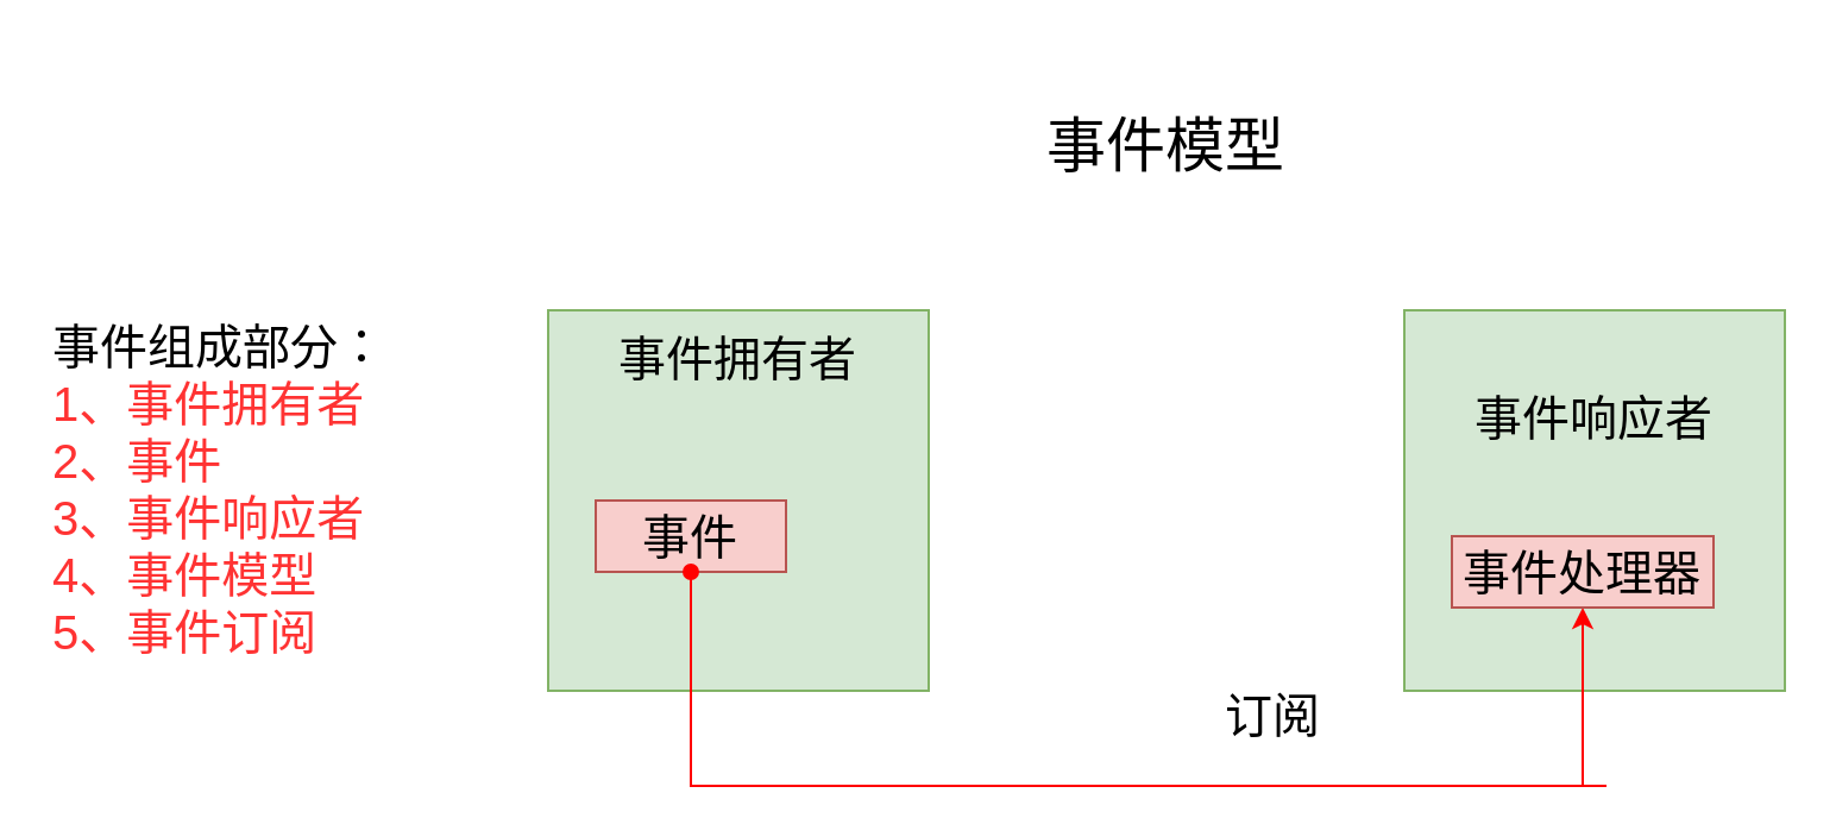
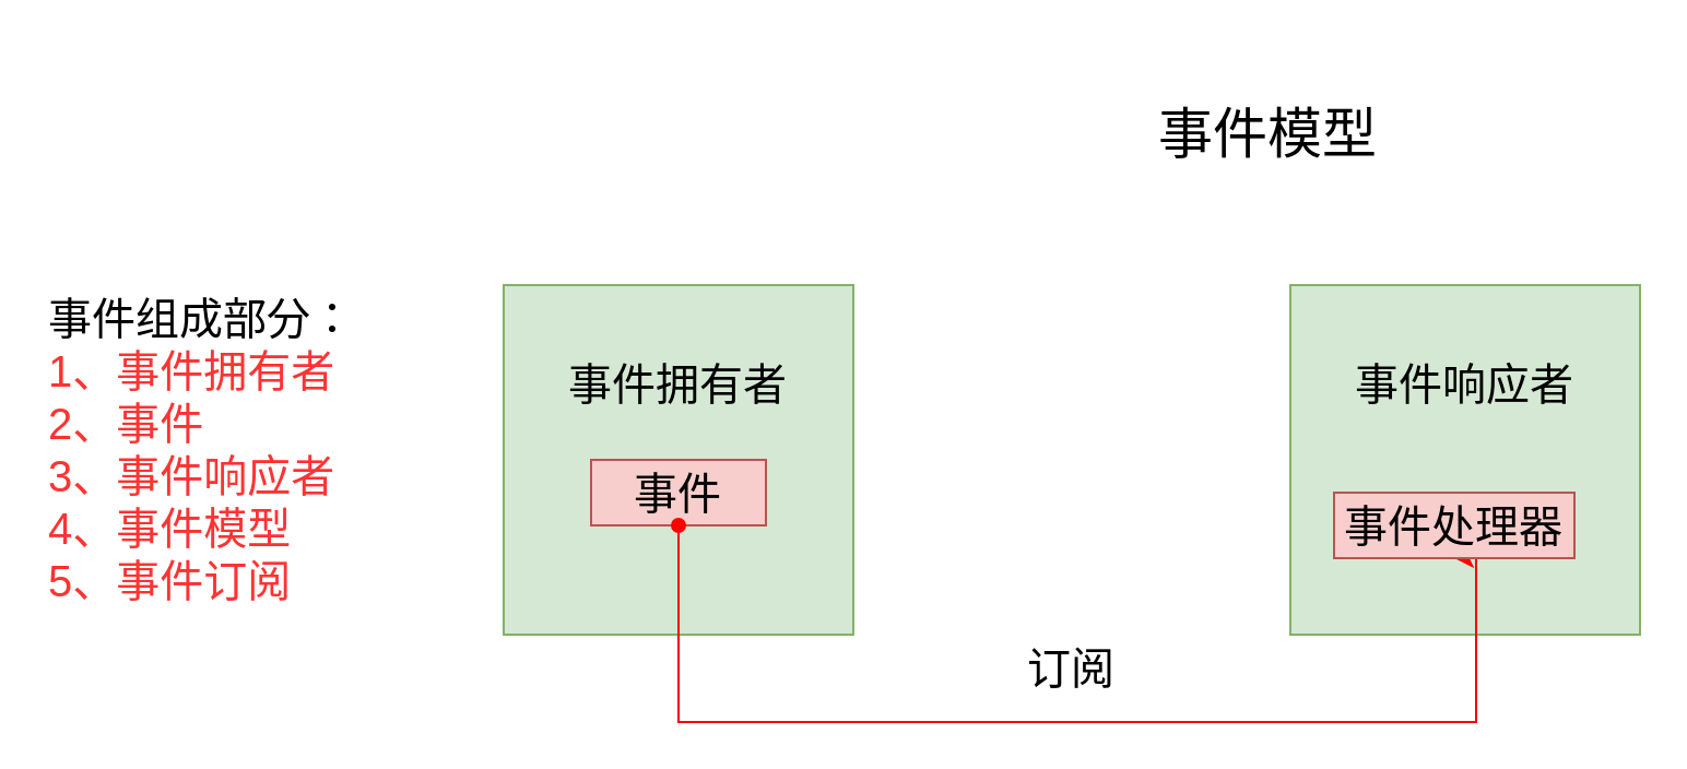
- <mxCell id="4" value="&lt;font style=&quot;font-size: 25px;&quot;&gt;事件模型&lt;/font&gt;" style="text;html=1;strokeColor=none;fillColor=none;align=center;verticalAlign=middle;whiteSpace=wrap;rounded=0;" vertex="1" parent="1"><mxGeometry x="390" y="20" width="200" height="80" as="geometry" /></mxCell>
+ <mxCell id="4" value="&lt;font style=&quot;font-size: 25px;&quot;&gt;事件模型&lt;/font&gt;" style="text;html=1;strokeColor=none;fillColor=none;align=center;verticalAlign=middle;whiteSpace=wrap;rounded=0;" vertex="1" parent="1"><mxGeometry x="480" y="20" width="200" height="80" as="geometry" /></mxCell>
- <mxCell id="5" value="事件拥有者" style="text;html=1;strokeColor=none;fillColor=none;align=center;verticalAlign=middle;whiteSpace=wrap;rounded=0;fontSize=20;" vertex="1" parent="1"><mxGeometry x="250" y="135" width="120" height="30" as="geometry" /></mxCell>
+ <mxCell id="5" value="事件拥有者" style="text;html=1;strokeColor=none;fillColor=none;align=center;verticalAlign=middle;whiteSpace=wrap;rounded=0;fontSize=20;" vertex="1" parent="1"><mxGeometry x="250" y="160" width="120" height="30" as="geometry" /></mxCell>
- <mxCell id="3" value="&lt;font style=&quot;font-size: 20px;&quot;&gt;事件&lt;/font&gt;" style="rounded=0;whiteSpace=wrap;html=1;fillColor=#f8cecc;strokeColor=#b85450;" vertex="1" parent="1"><mxGeometry x="250" y="210" width="80" height="30" as="geometry" /></mxCell>
+ <mxCell id="3" value="&lt;font style=&quot;font-size: 20px;&quot;&gt;事件&lt;/font&gt;" style="rounded=0;whiteSpace=wrap;html=1;fillColor=#f8cecc;strokeColor=#b85450;" vertex="1" parent="1"><mxGeometry x="270" y="210" width="80" height="30" as="geometry" /></mxCell>
- <mxCell id="10" value="订阅&lt;br&gt;" style="text;html=1;strokeColor=none;fillColor=none;align=center;verticalAlign=middle;whiteSpace=wrap;rounded=0;fontSize=20;" vertex="1" parent="1"><mxGeometry x="495" y="285" width="80" height="30" as="geometry" /></mxCell>
+ <mxCell id="10" value="订阅&lt;br&gt;" style="text;html=1;strokeColor=none;fillColor=none;align=center;verticalAlign=middle;whiteSpace=wrap;rounded=0;fontSize=20;" vertex="1" parent="1"><mxGeometry x="450" y="290" width="80" height="30" as="geometry" /></mxCell>
